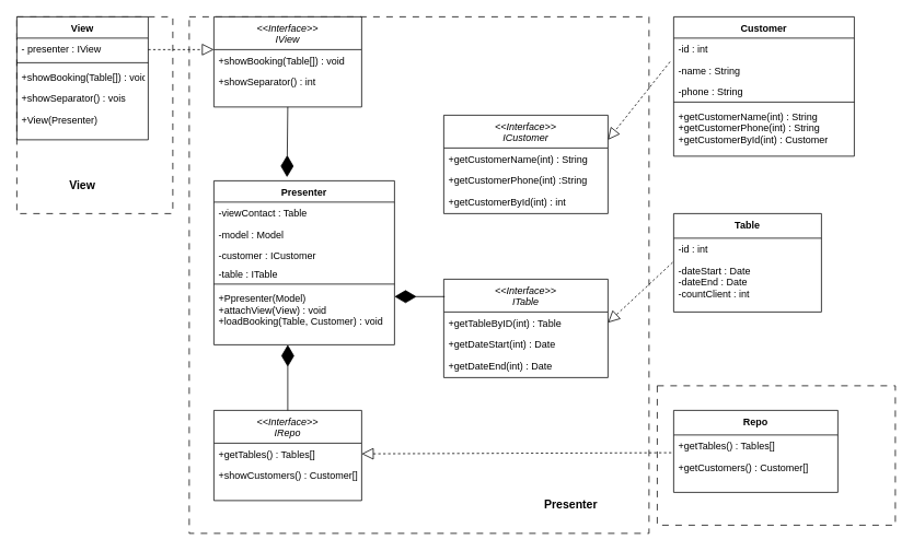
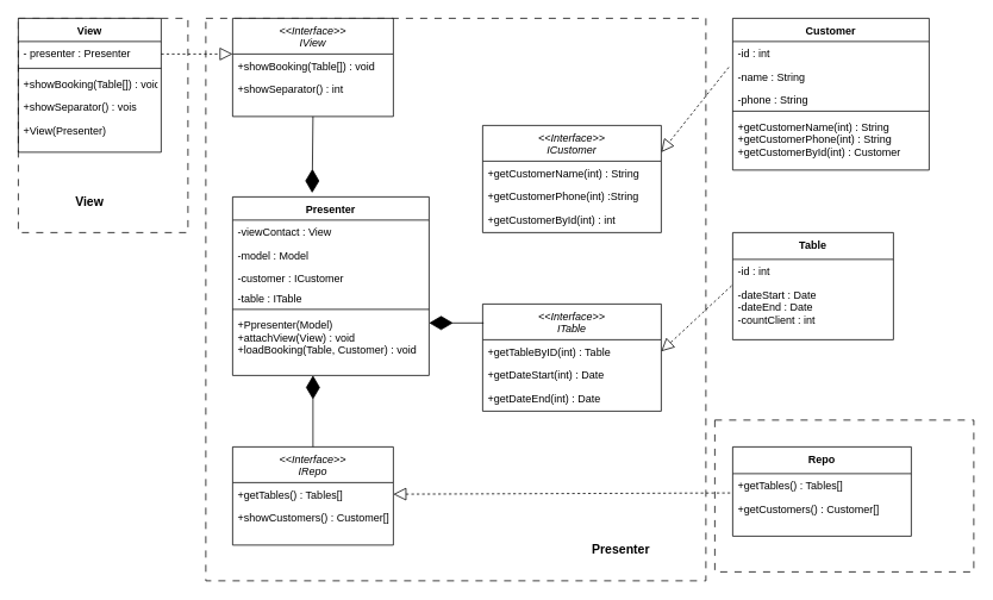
- <mxCell id="9" value="- presenter : IView" style="text;align=left;verticalAlign=top;spacingLeft=4;spacingRight=4;overflow=hidden;rotatable=0;points=[[0,0.5],[1,0.5]];portConstraint=eastwest;" parent="8" vertex="1"><mxGeometry y="26" width="160" height="26" as="geometry" /></mxCell>
+ <mxCell id="9" value="- presenter : Presenter" style="text;align=left;verticalAlign=top;spacingLeft=4;spacingRight=4;overflow=hidden;rotatable=0;points=[[0,0.5],[1,0.5]];portConstraint=eastwest;" parent="8" vertex="1"><mxGeometry y="26" width="160" height="26" as="geometry" /></mxCell>
- <mxCell id="15" value="-viewContact : Table" style="text;align=left;verticalAlign=top;spacingLeft=4;spacingRight=4;overflow=hidden;rotatable=0;points=[[0,0.5],[1,0.5]];portConstraint=eastwest;" vertex="1" parent="14"><mxGeometry y="26" width="220" height="26" as="geometry" /></mxCell>
+ <mxCell id="15" value="-viewContact : View" style="text;align=left;verticalAlign=top;spacingLeft=4;spacingRight=4;overflow=hidden;rotatable=0;points=[[0,0.5],[1,0.5]];portConstraint=eastwest;" vertex="1" parent="14"><mxGeometry y="26" width="220" height="26" as="geometry" /></mxCell>
